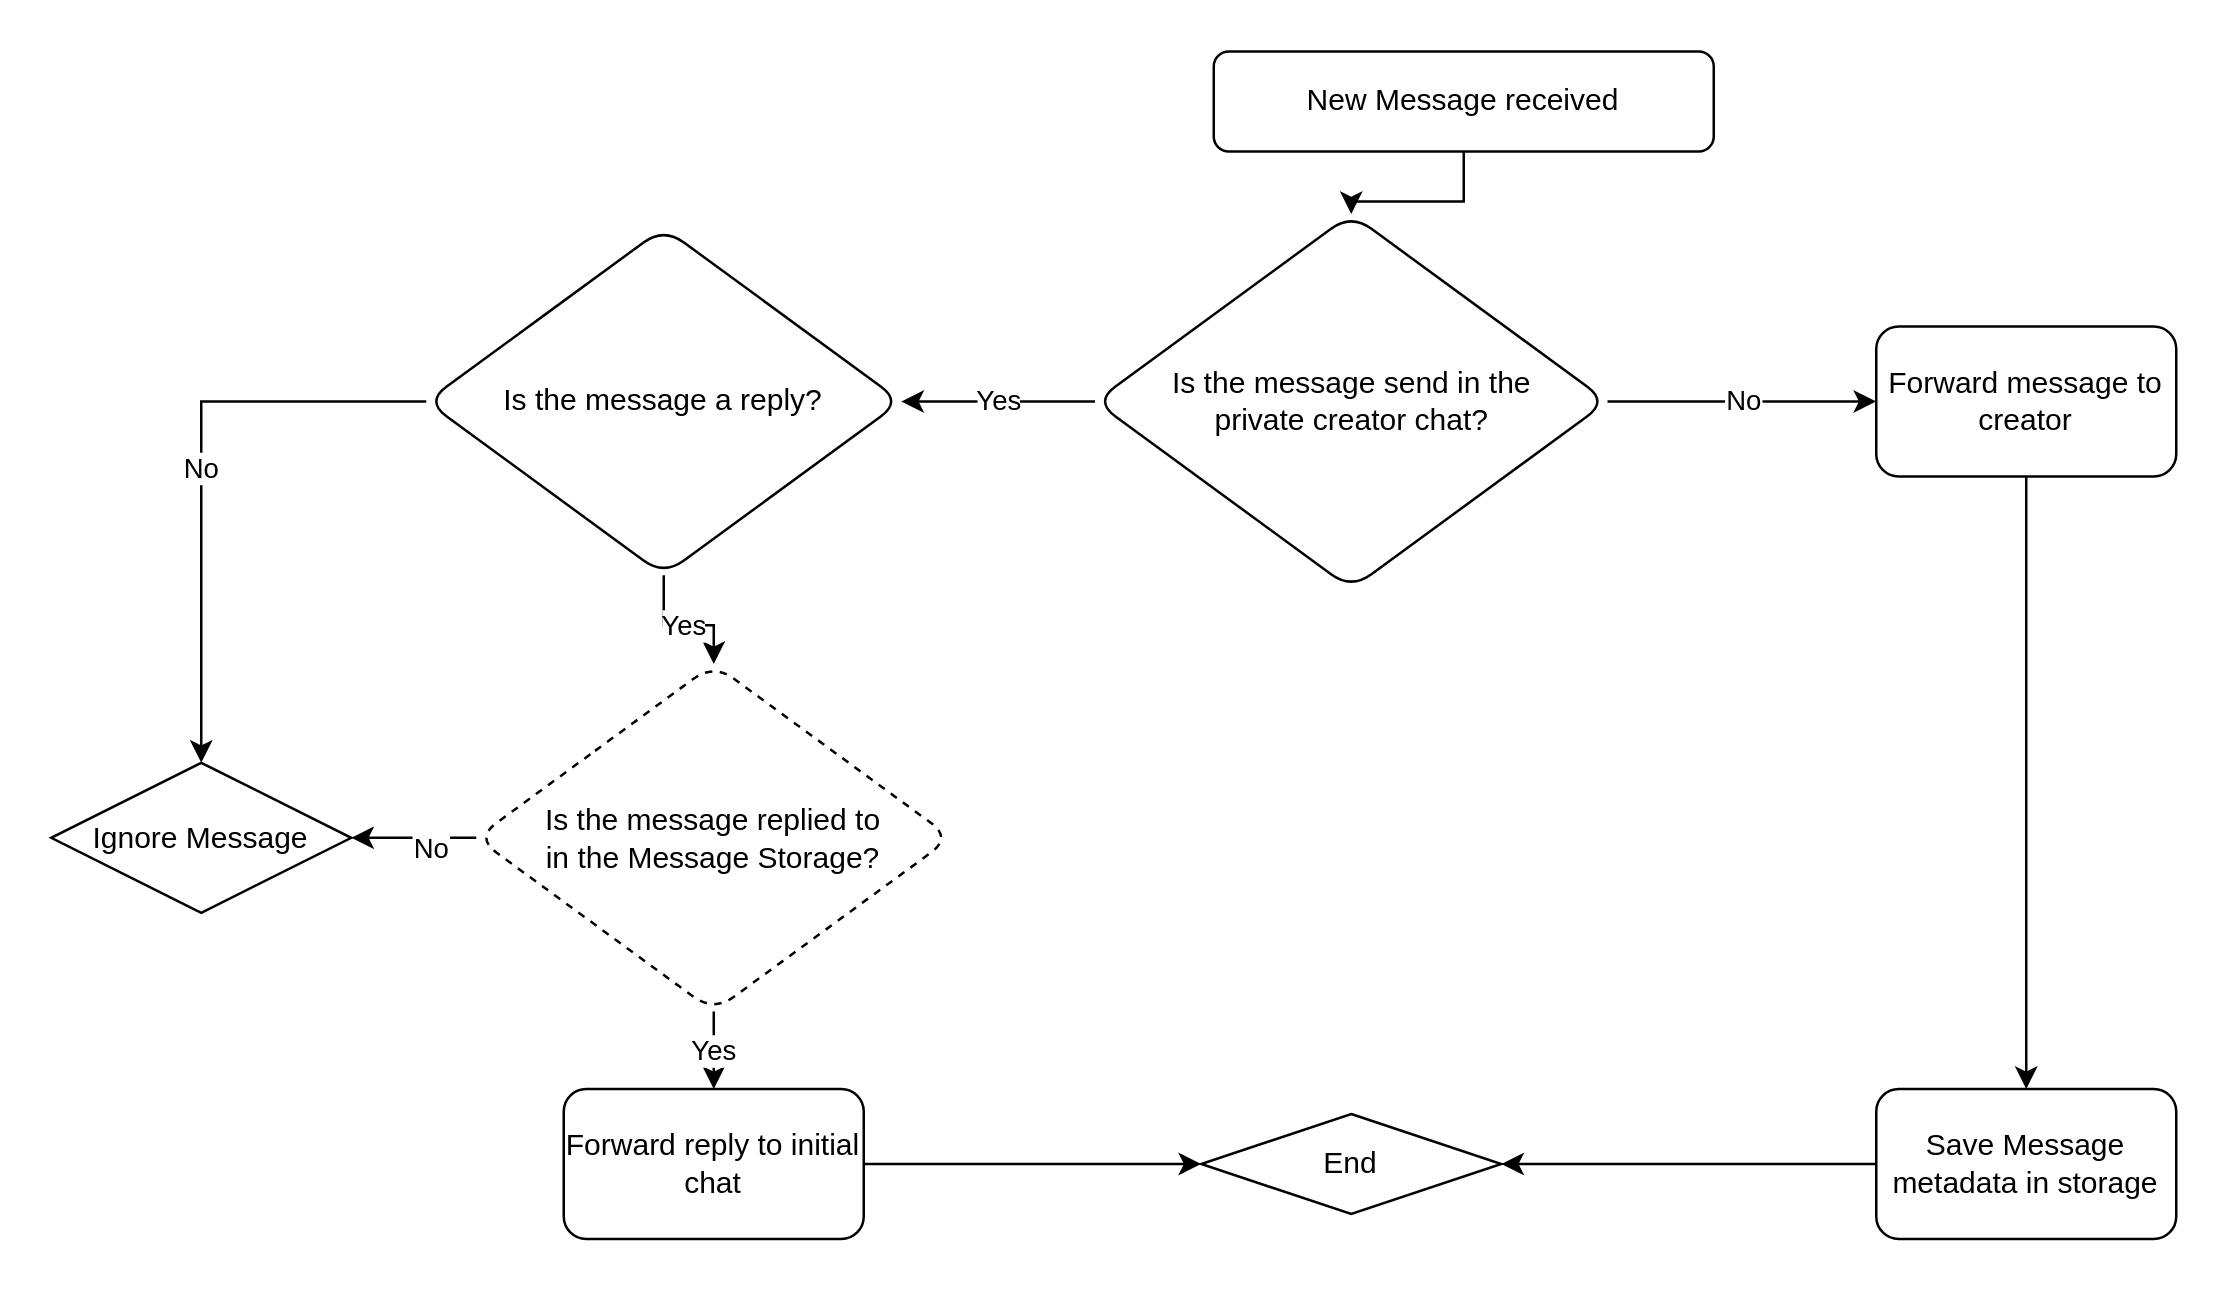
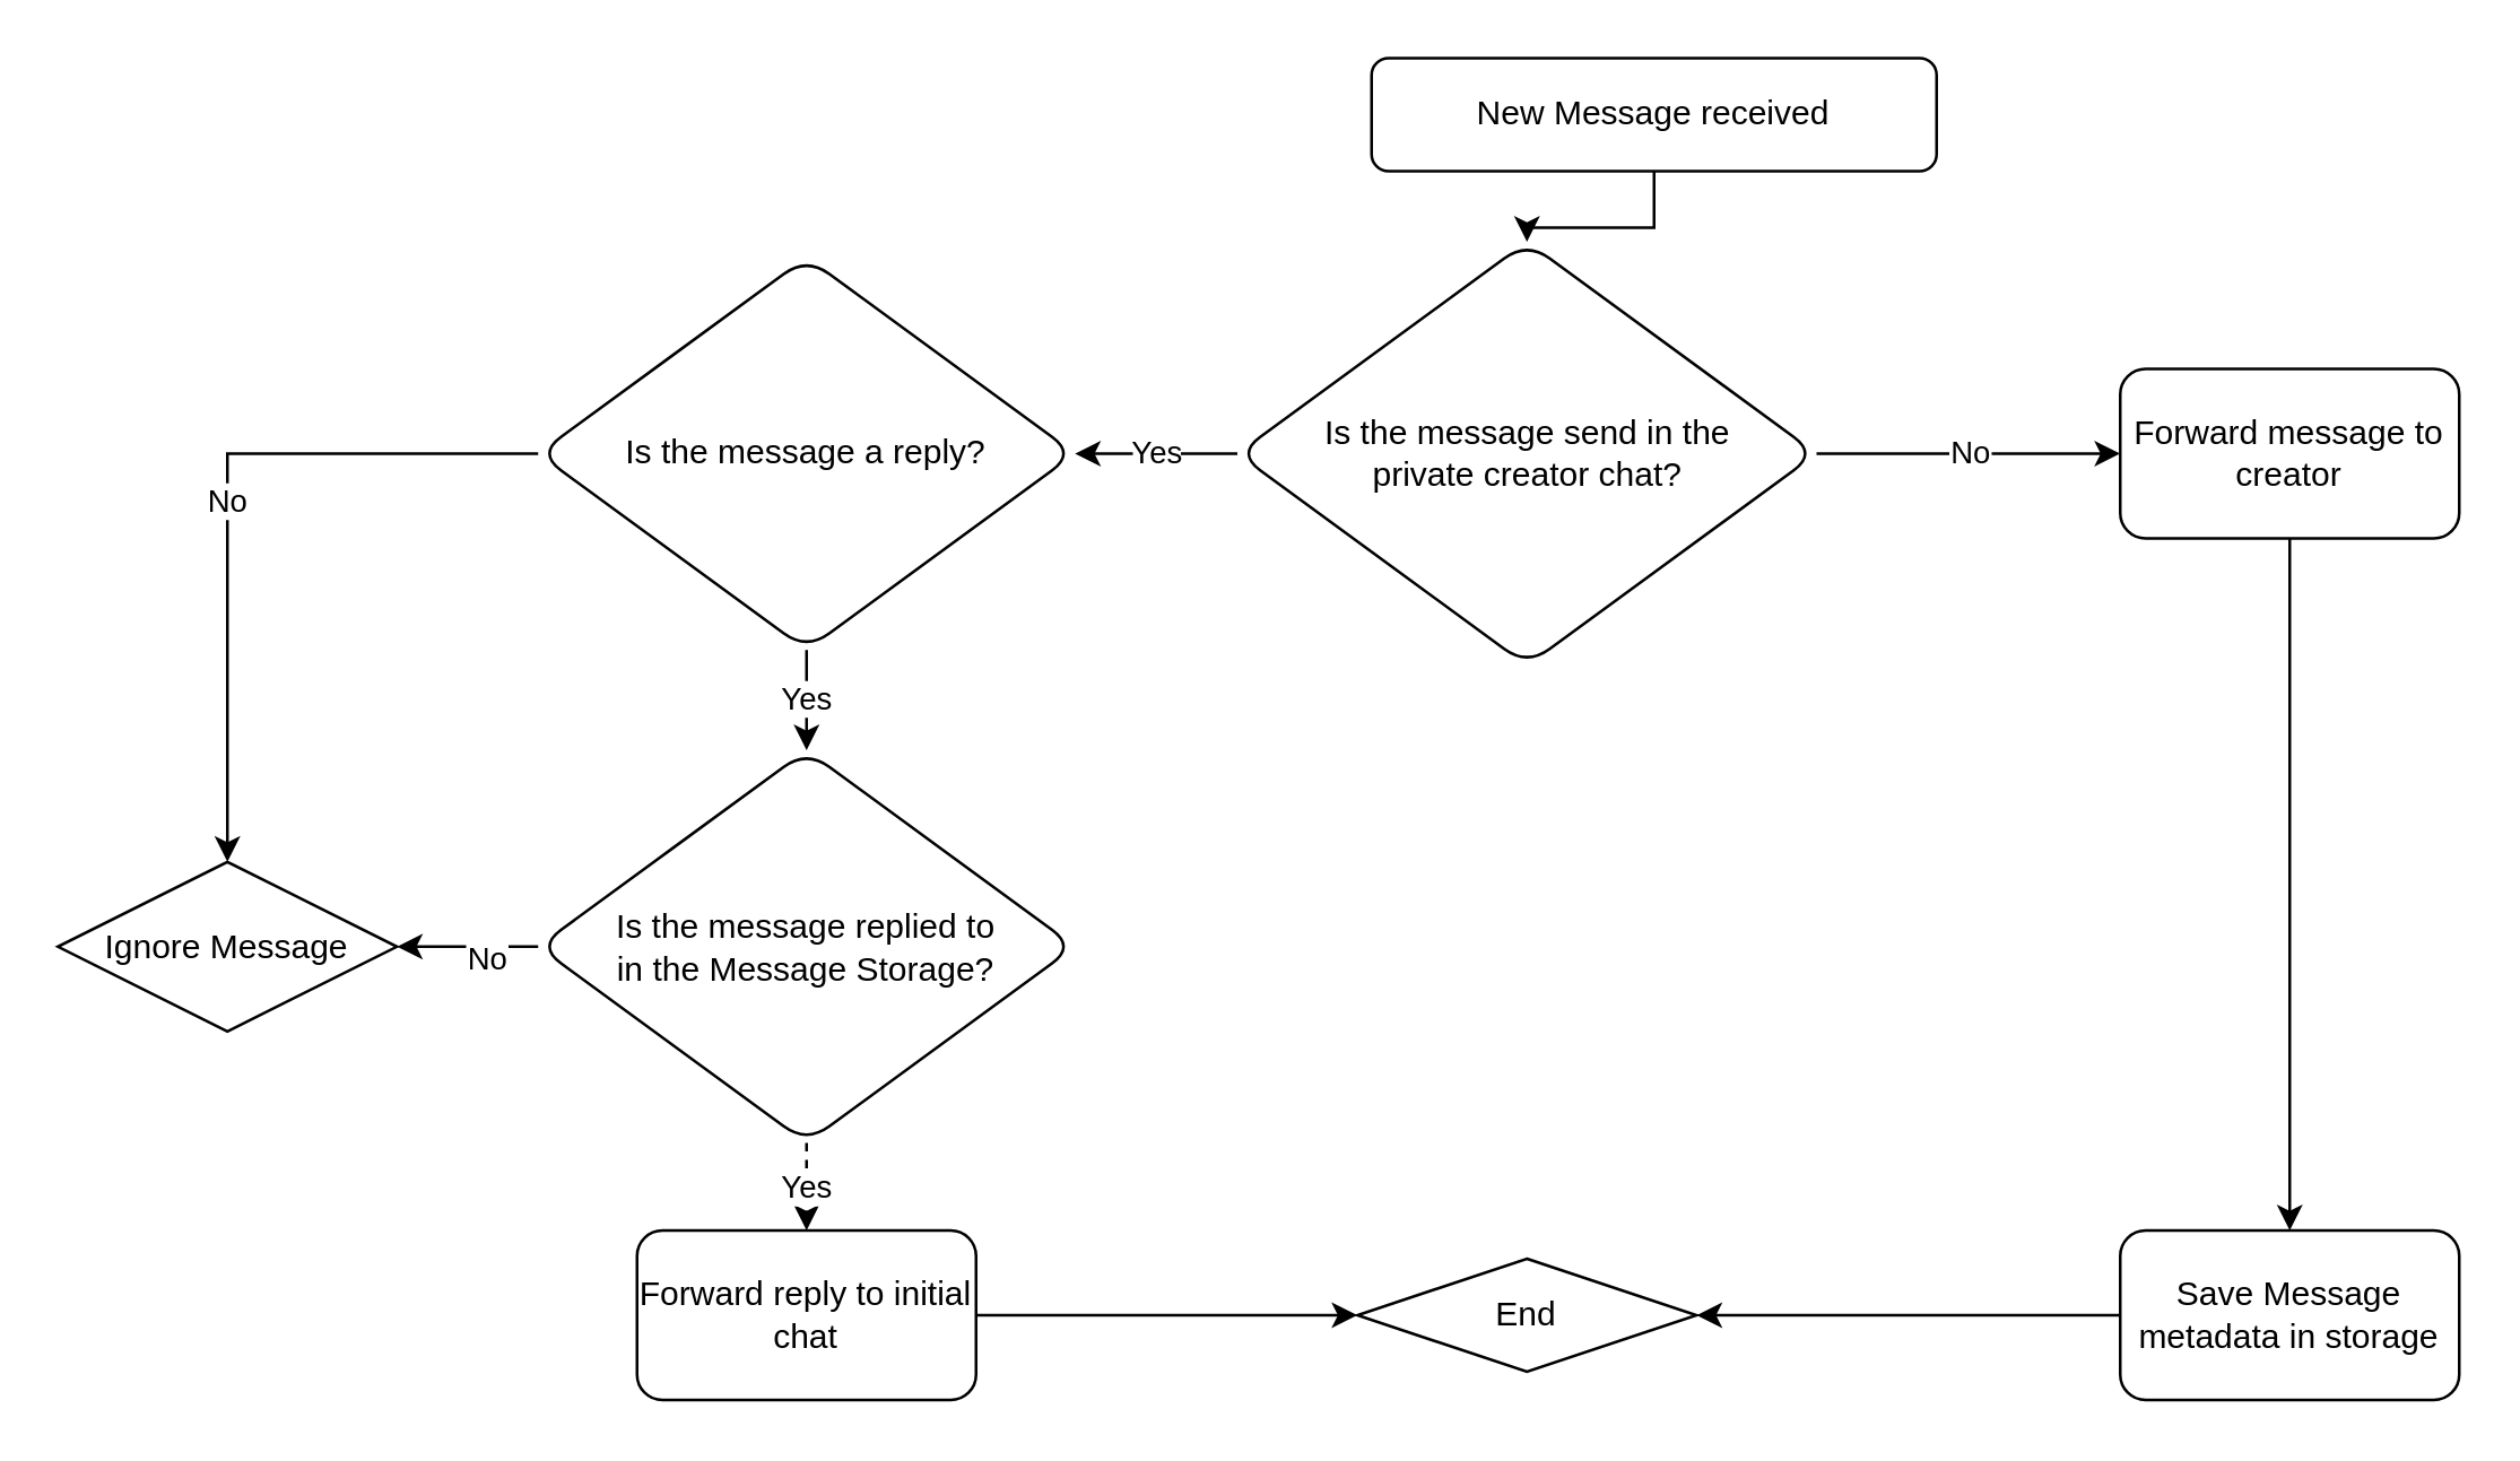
- <mxCell id="9" value="Is the message a reply?" style="rhombus;whiteSpace=wrap;html=1;rounded=1;" vertex="1" parent="1"><mxGeometry x="170" y="90.49" width="190" height="139.02" as="geometry" /></mxCell>
+ <mxCell id="9" value="Is the message a reply?" style="rhombus;whiteSpace=wrap;html=1;rounded=1;" vertex="1" parent="1"><mxGeometry x="190" y="90.49" width="190" height="139.02" as="geometry" /></mxCell>
- <mxCell id="21" value="&lt;div&gt;Is the message replied to &lt;br&gt;&lt;/div&gt;&lt;div&gt;in the Message Storage?&lt;/div&gt;" style="rhombus;whiteSpace=wrap;html=1;rounded=1;dashed=1;" vertex="1" parent="1"><mxGeometry x="190" y="265" width="190" height="139.02" as="geometry" /></mxCell>
+ <mxCell id="21" value="&lt;div&gt;Is the message replied to &lt;br&gt;&lt;/div&gt;&lt;div&gt;in the Message Storage?&lt;/div&gt;" style="rhombus;whiteSpace=wrap;html=1;rounded=1;" vertex="1" parent="1"><mxGeometry x="190" y="265" width="190" height="139.02" as="geometry" /></mxCell>
- <mxCell id="20" value="Yes" style="edgeStyle=orthogonalEdgeStyle;rounded=0;orthogonalLoop=1;jettySize=auto;html=1;" edge="1" parent="1" source="21" target="12"><mxGeometry relative="1" as="geometry" /></mxCell>
+ <mxCell id="20" value="Yes" style="edgeStyle=orthogonalEdgeStyle;rounded=0;orthogonalLoop=1;jettySize=auto;html=1;dashed=1;" edge="1" parent="1" source="21" target="12"><mxGeometry relative="1" as="geometry" /></mxCell>
